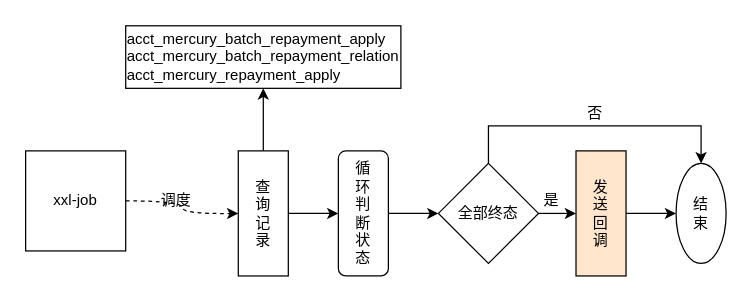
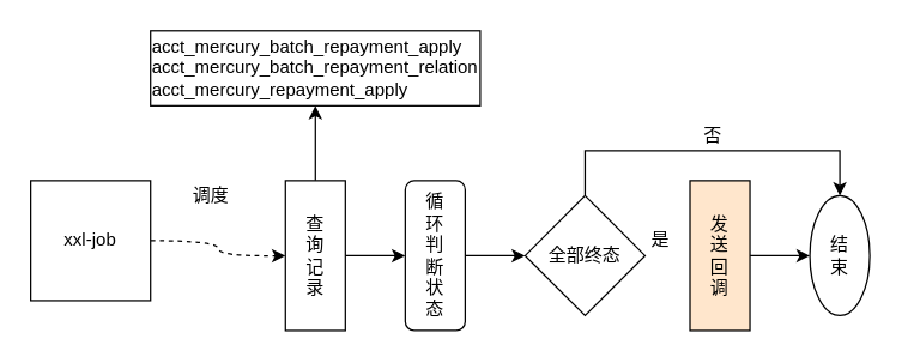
- <mxCell id="11" value="调度" style="text;html=1;align=center;verticalAlign=middle;resizable=0;points=[];autosize=1;" vertex="1" parent="1"><mxGeometry x="120" y="150" width="40" height="20" as="geometry" /></mxCell>
+ <mxCell id="11" value="调度" style="text;html=1;align=center;verticalAlign=middle;resizable=0;points=[];autosize=1;" vertex="1" parent="1"><mxGeometry x="120" y="120" width="40" height="20" as="geometry" /></mxCell>
- <mxCell id="12" style="edgeStyle=orthogonalEdgeStyle;curved=1;orthogonalLoop=1;jettySize=auto;html=1;exitX=1;exitY=0.5;exitDx=0;exitDy=0;entryX=0;entryY=0.5;entryDx=0;entryDy=0;" edge="1" parent="1" source="14" target="16"><mxGeometry relative="1" as="geometry" /></mxCell>
